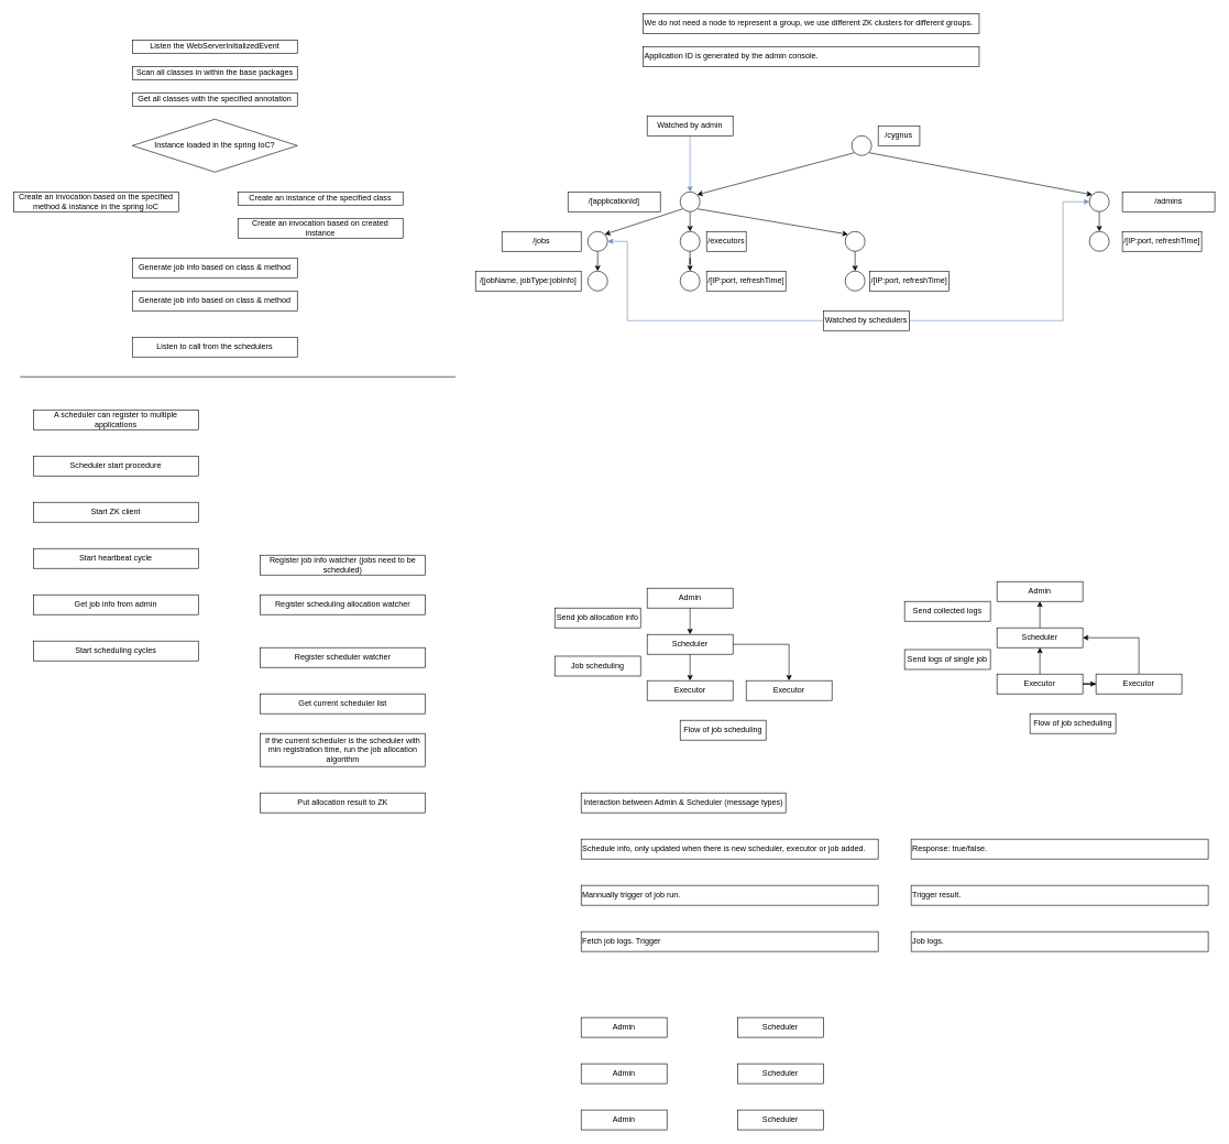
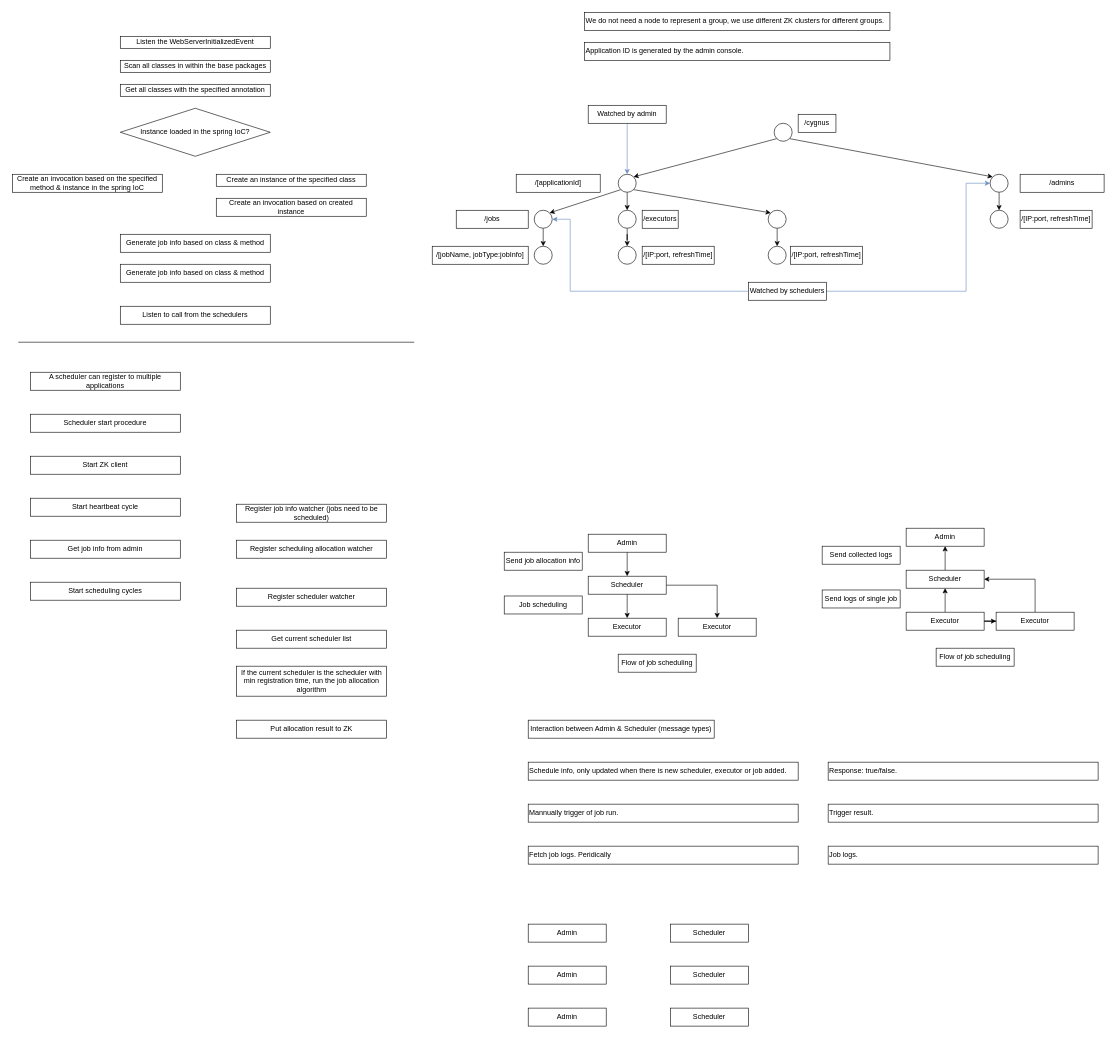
- <mxCell id="71" value="Fetch job logs. Trigger" style="rounded=0;whiteSpace=wrap;html=1;align=left;" parent="1" vertex="1"><mxGeometry x="880" y="1410" width="450" height="30" as="geometry" /></mxCell>
+ <mxCell id="71" value="Fetch job logs. Peridically" style="rounded=0;whiteSpace=wrap;html=1;align=left;" parent="1" vertex="1"><mxGeometry x="880" y="1410" width="450" height="30" as="geometry" /></mxCell>
